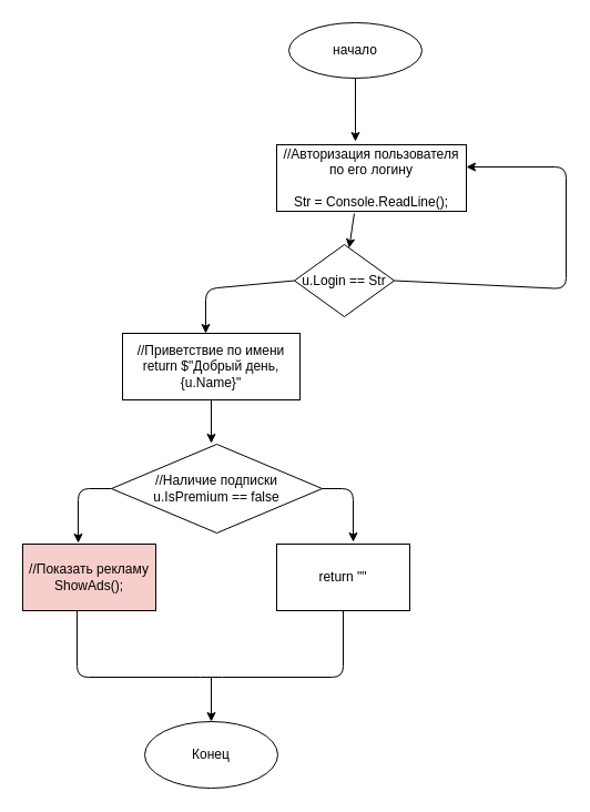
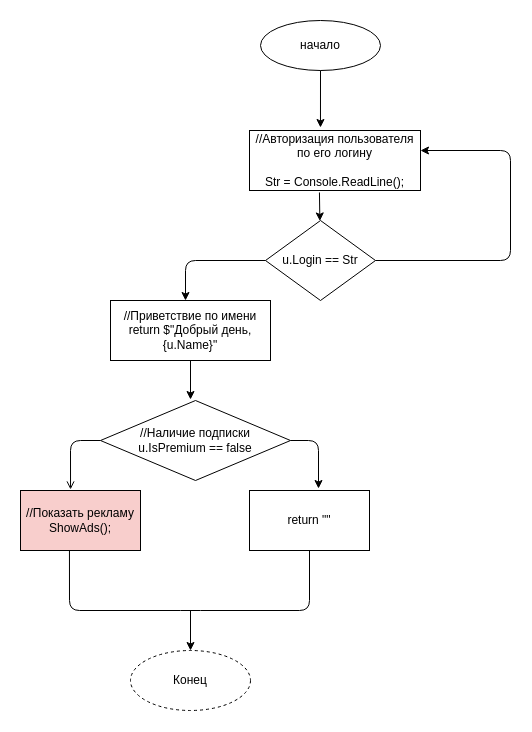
- <mxCell id="4" value="u.Login == Str" style="rhombus;whiteSpace=wrap;html=1;" vertex="1" parent="1"><mxGeometry x="265" y="220" width="90" height="65" as="geometry" /></mxCell>
+ <mxCell id="4" value="u.Login == Str" style="rhombus;whiteSpace=wrap;html=1;" vertex="1" parent="1"><mxGeometry x="265" y="220" width="110" height="80" as="geometry" /></mxCell>
- <mxCell id="10" value="" style="endArrow=classic;html=1;exitX=0;exitY=0.5;exitDx=0;exitDy=0;entryX=0.417;entryY=-0.017;entryDx=0;entryDy=0;entryPerimeter=0;" edge="1" parent="1" source="3" target="8"><mxGeometry width="50" height="50" relative="1" as="geometry"><mxPoint x="300" y="300" as="sourcePoint" /><mxPoint x="350" y="250" as="targetPoint" /><Array as="points"><mxPoint x="70" y="440" /></Array></mxGeometry></mxCell>
+ <mxCell id="10" value="" style="endArrow=open;html=1;exitX=0;exitY=0.5;exitDx=0;exitDy=0;entryX=0.417;entryY=-0.017;entryDx=0;entryDy=0;entryPerimeter=0;" edge="1" parent="1" source="3" target="8"><mxGeometry width="50" height="50" relative="1" as="geometry"><mxPoint x="300" y="300" as="sourcePoint" /><mxPoint x="350" y="250" as="targetPoint" /><Array as="points"><mxPoint x="70" y="440" /></Array></mxGeometry></mxCell>
- <mxCell id="18" value="Конец" style="ellipse;whiteSpace=wrap;html=1;" vertex="1" parent="1"><mxGeometry x="130" y="650" width="120" height="60" as="geometry" /></mxCell>
+ <mxCell id="18" value="Конец" style="ellipse;whiteSpace=wrap;html=1;dashed=1;" vertex="1" parent="1"><mxGeometry x="130" y="650" width="120" height="60" as="geometry" /></mxCell>
